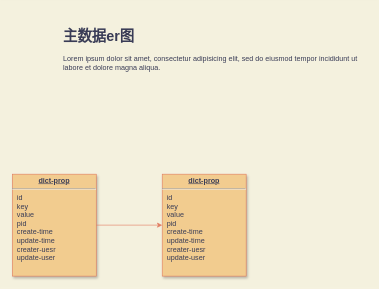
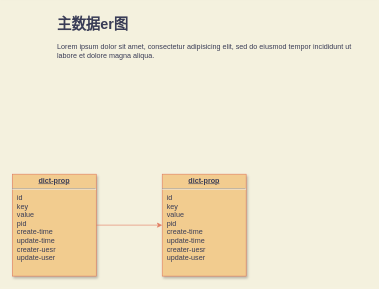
- <mxCell id="5" value="&lt;h1&gt;主数据er图&lt;/h1&gt;&lt;p&gt;Lorem ipsum dolor sit amet, consectetur adipisicing elit, sed do eiusmod tempor incididunt ut labore et dolore magna aliqua.&lt;/p&gt;" style="text;html=1;strokeColor=none;fillColor=none;spacing=5;spacingTop=-20;whiteSpace=wrap;overflow=hidden;rounded=0;fontColor=#393C56;" vertex="1" parent="1"><mxGeometry x="100" y="40" width="520" height="120" as="geometry" /></mxCell>
+ <mxCell id="5" value="&lt;h1&gt;主数据er图&lt;/h1&gt;&lt;p&gt;Lorem ipsum dolor sit amet, consectetur adipisicing elit, sed do eiusmod tempor incididunt ut labore et dolore magna aliqua.&lt;/p&gt;" style="text;html=1;strokeColor=none;fillColor=none;spacing=5;spacingTop=-20;whiteSpace=wrap;overflow=hidden;rounded=0;fontColor=#393C56;" vertex="1" parent="1"><mxGeometry x="90" y="20" width="520" height="120" as="geometry" /></mxCell>
